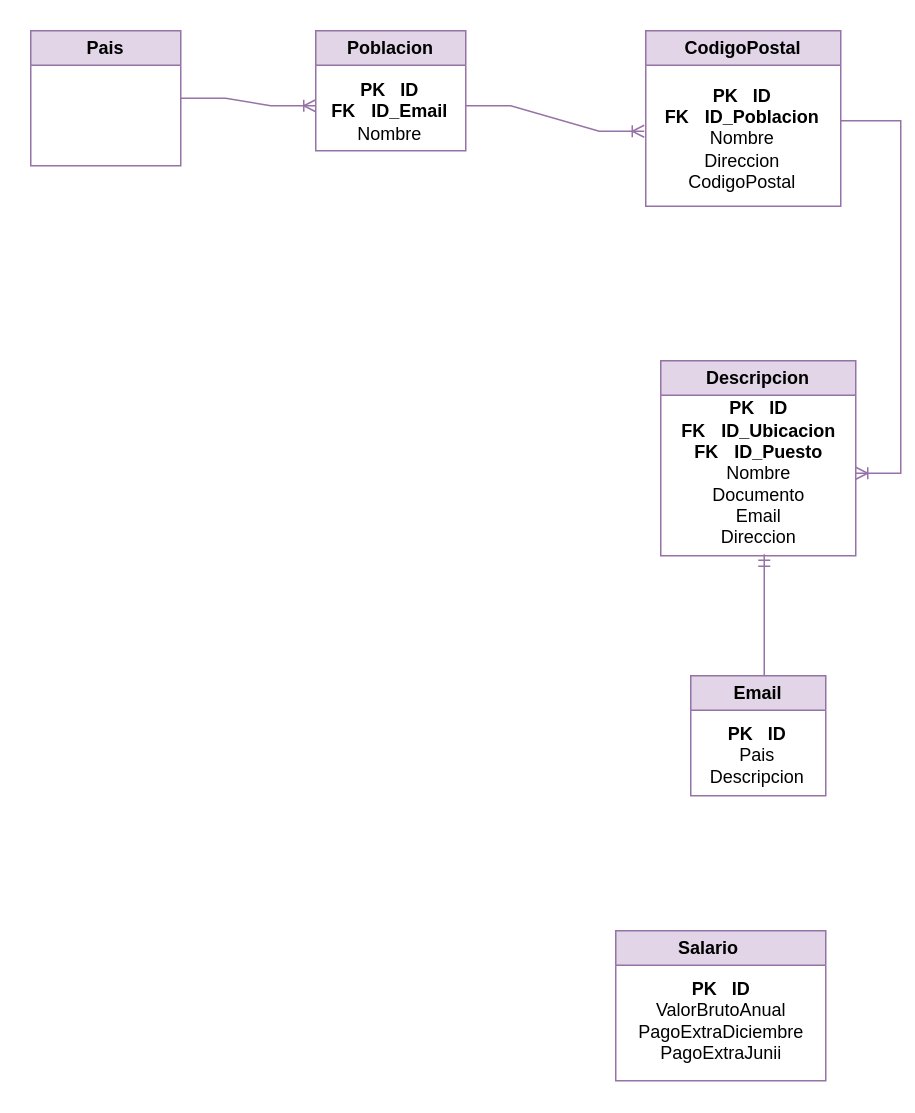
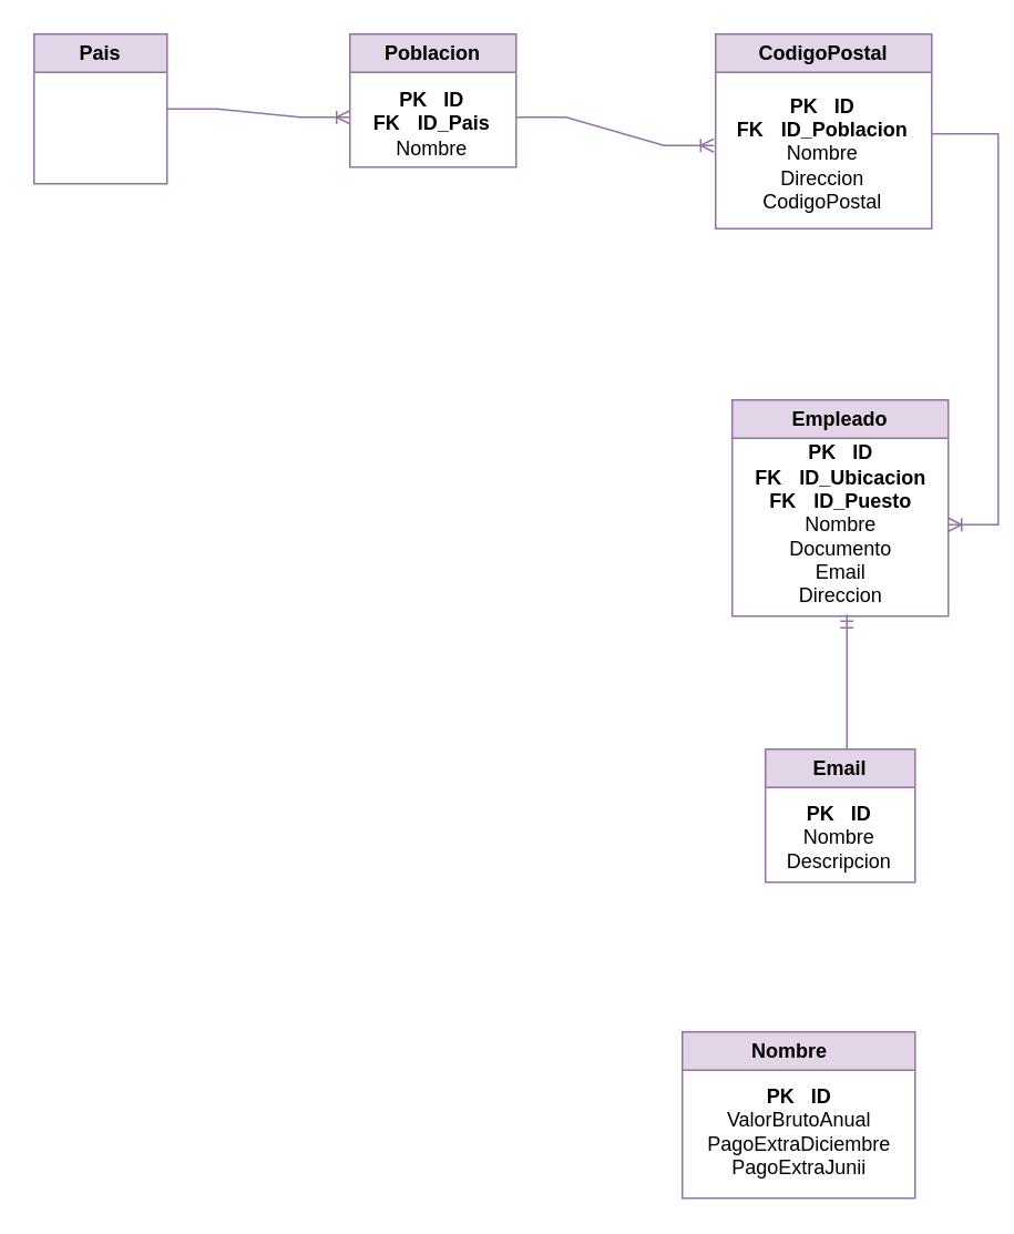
- <mxCell id="2" value="Pais" style="swimlane;whiteSpace=wrap;html=1;fillColor=#e1d5e7;strokeColor=#9673a6;" vertex="1" parent="1"><mxGeometry x="20" y="20" width="100" height="90" as="geometry"><mxRectangle x="-140" y="-150" width="60" height="30" as="alternateBounds" /></mxGeometry></mxCell>
+ <mxCell id="2" value="Pais" style="swimlane;whiteSpace=wrap;html=1;fillColor=#e1d5e7;strokeColor=#9673a6;" vertex="1" parent="1"><mxGeometry x="20" y="20" width="80" height="90" as="geometry"><mxRectangle x="-140" y="-150" width="60" height="30" as="alternateBounds" /></mxGeometry></mxCell>
- <mxCell id="11" value="&lt;b&gt;PK&lt;span style=&quot;white-space: pre;&quot;&gt;&#09;&lt;/span&gt;ID&lt;/b&gt;&lt;div&gt;&lt;b&gt;FK&lt;span style=&quot;white-space: pre;&quot;&gt;&#09;&lt;/span&gt;ID_Email&lt;/b&gt;&lt;/div&gt;&lt;div&gt;Nombre&lt;/div&gt;" style="text;html=1;align=center;verticalAlign=middle;resizable=0;points=[];autosize=1;strokeColor=none;fillColor=none;" vertex="1" parent="10"><mxGeometry x="4" y="24" width="90" height="60" as="geometry" /></mxCell>
+ <mxCell id="11" value="&lt;b&gt;PK&lt;span style=&quot;white-space: pre;&quot;&gt;&#09;&lt;/span&gt;ID&lt;/b&gt;&lt;div&gt;&lt;b&gt;FK&lt;span style=&quot;white-space: pre;&quot;&gt;&#09;&lt;/span&gt;ID_Pais&lt;/b&gt;&lt;/div&gt;&lt;div&gt;Nombre&lt;/div&gt;" style="text;html=1;align=center;verticalAlign=middle;resizable=0;points=[];autosize=1;strokeColor=none;fillColor=none;" vertex="1" parent="10"><mxGeometry x="4" y="24" width="90" height="60" as="geometry" /></mxCell>
- <mxCell id="9" value="Descripcion" style="swimlane;whiteSpace=wrap;html=1;fillColor=#e1d5e7;strokeColor=#9673a6;" vertex="1" parent="1"><mxGeometry x="440" y="240" width="130" height="130" as="geometry"><mxRectangle x="80" y="-10" width="90" height="30" as="alternateBounds" /></mxGeometry></mxCell>
+ <mxCell id="9" value="Empleado" style="swimlane;whiteSpace=wrap;html=1;fillColor=#e1d5e7;strokeColor=#9673a6;" vertex="1" parent="1"><mxGeometry x="440" y="240" width="130" height="130" as="geometry"><mxRectangle x="80" y="-10" width="90" height="30" as="alternateBounds" /></mxGeometry></mxCell>
- <mxCell id="8" value="&lt;b&gt;PK&lt;span style=&quot;white-space: pre;&quot;&gt;&#09;&lt;/span&gt;ID&lt;/b&gt;&lt;div&gt;Pais&lt;/div&gt;&lt;div&gt;Descripcion&lt;/div&gt;" style="text;html=1;align=center;verticalAlign=middle;resizable=0;points=[];autosize=1;strokeColor=none;fillColor=none;" vertex="1" parent="7"><mxGeometry x="-1" y="23" width="90" height="60" as="geometry" /></mxCell>
+ <mxCell id="8" value="&lt;b&gt;PK&lt;span style=&quot;white-space: pre;&quot;&gt;&#09;&lt;/span&gt;ID&lt;/b&gt;&lt;div&gt;Nombre&lt;/div&gt;&lt;div&gt;Descripcion&lt;/div&gt;" style="text;html=1;align=center;verticalAlign=middle;resizable=0;points=[];autosize=1;strokeColor=none;fillColor=none;" vertex="1" parent="7"><mxGeometry x="-1" y="23" width="90" height="60" as="geometry" /></mxCell>
- <mxCell id="3" value="&lt;blockquote style=&quot;margin: 0 0 0 40px; border: none; padding: 0px;&quot;&gt;Salario&lt;/blockquote&gt;" style="swimlane;whiteSpace=wrap;html=1;fillColor=#e1d5e7;strokeColor=#9673a6;startSize=23;align=left;" vertex="1" parent="1"><mxGeometry x="410" y="620" width="140" height="100" as="geometry" /></mxCell>
+ <mxCell id="3" value="&lt;blockquote style=&quot;margin: 0 0 0 40px; border: none; padding: 0px;&quot;&gt;Nombre&lt;/blockquote&gt;" style="swimlane;whiteSpace=wrap;html=1;fillColor=#e1d5e7;strokeColor=#9673a6;startSize=23;align=left;" vertex="1" parent="1"><mxGeometry x="410" y="620" width="140" height="100" as="geometry" /></mxCell>
